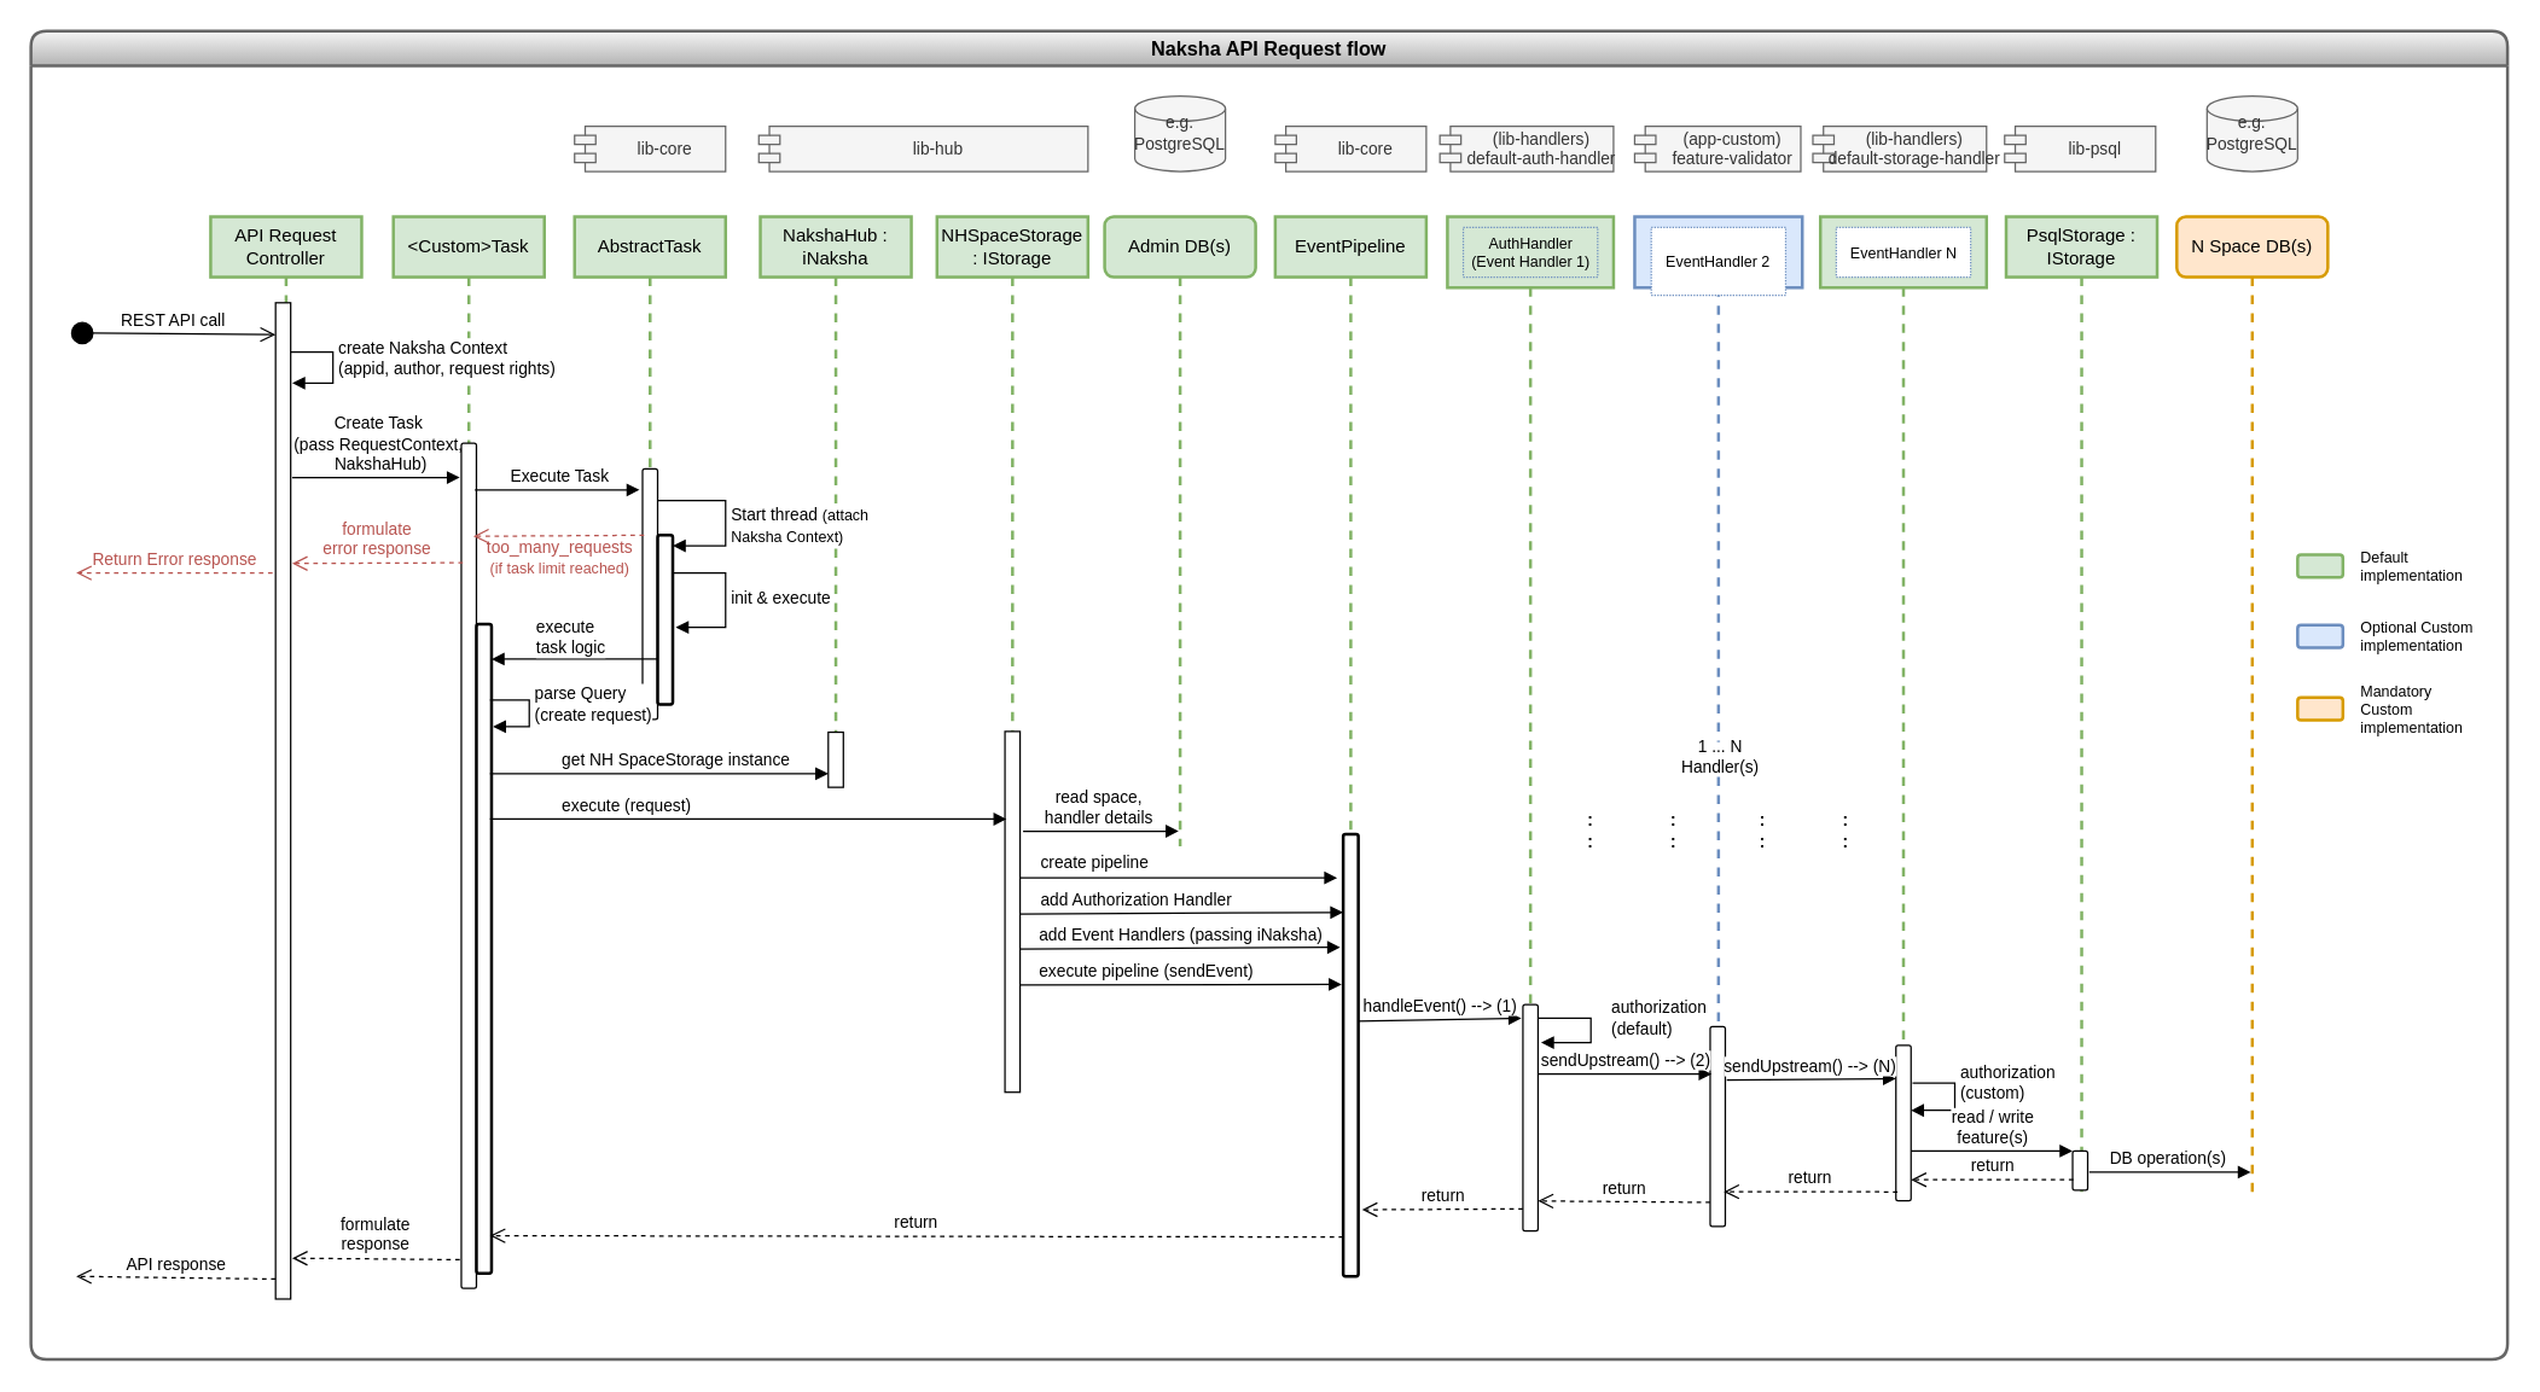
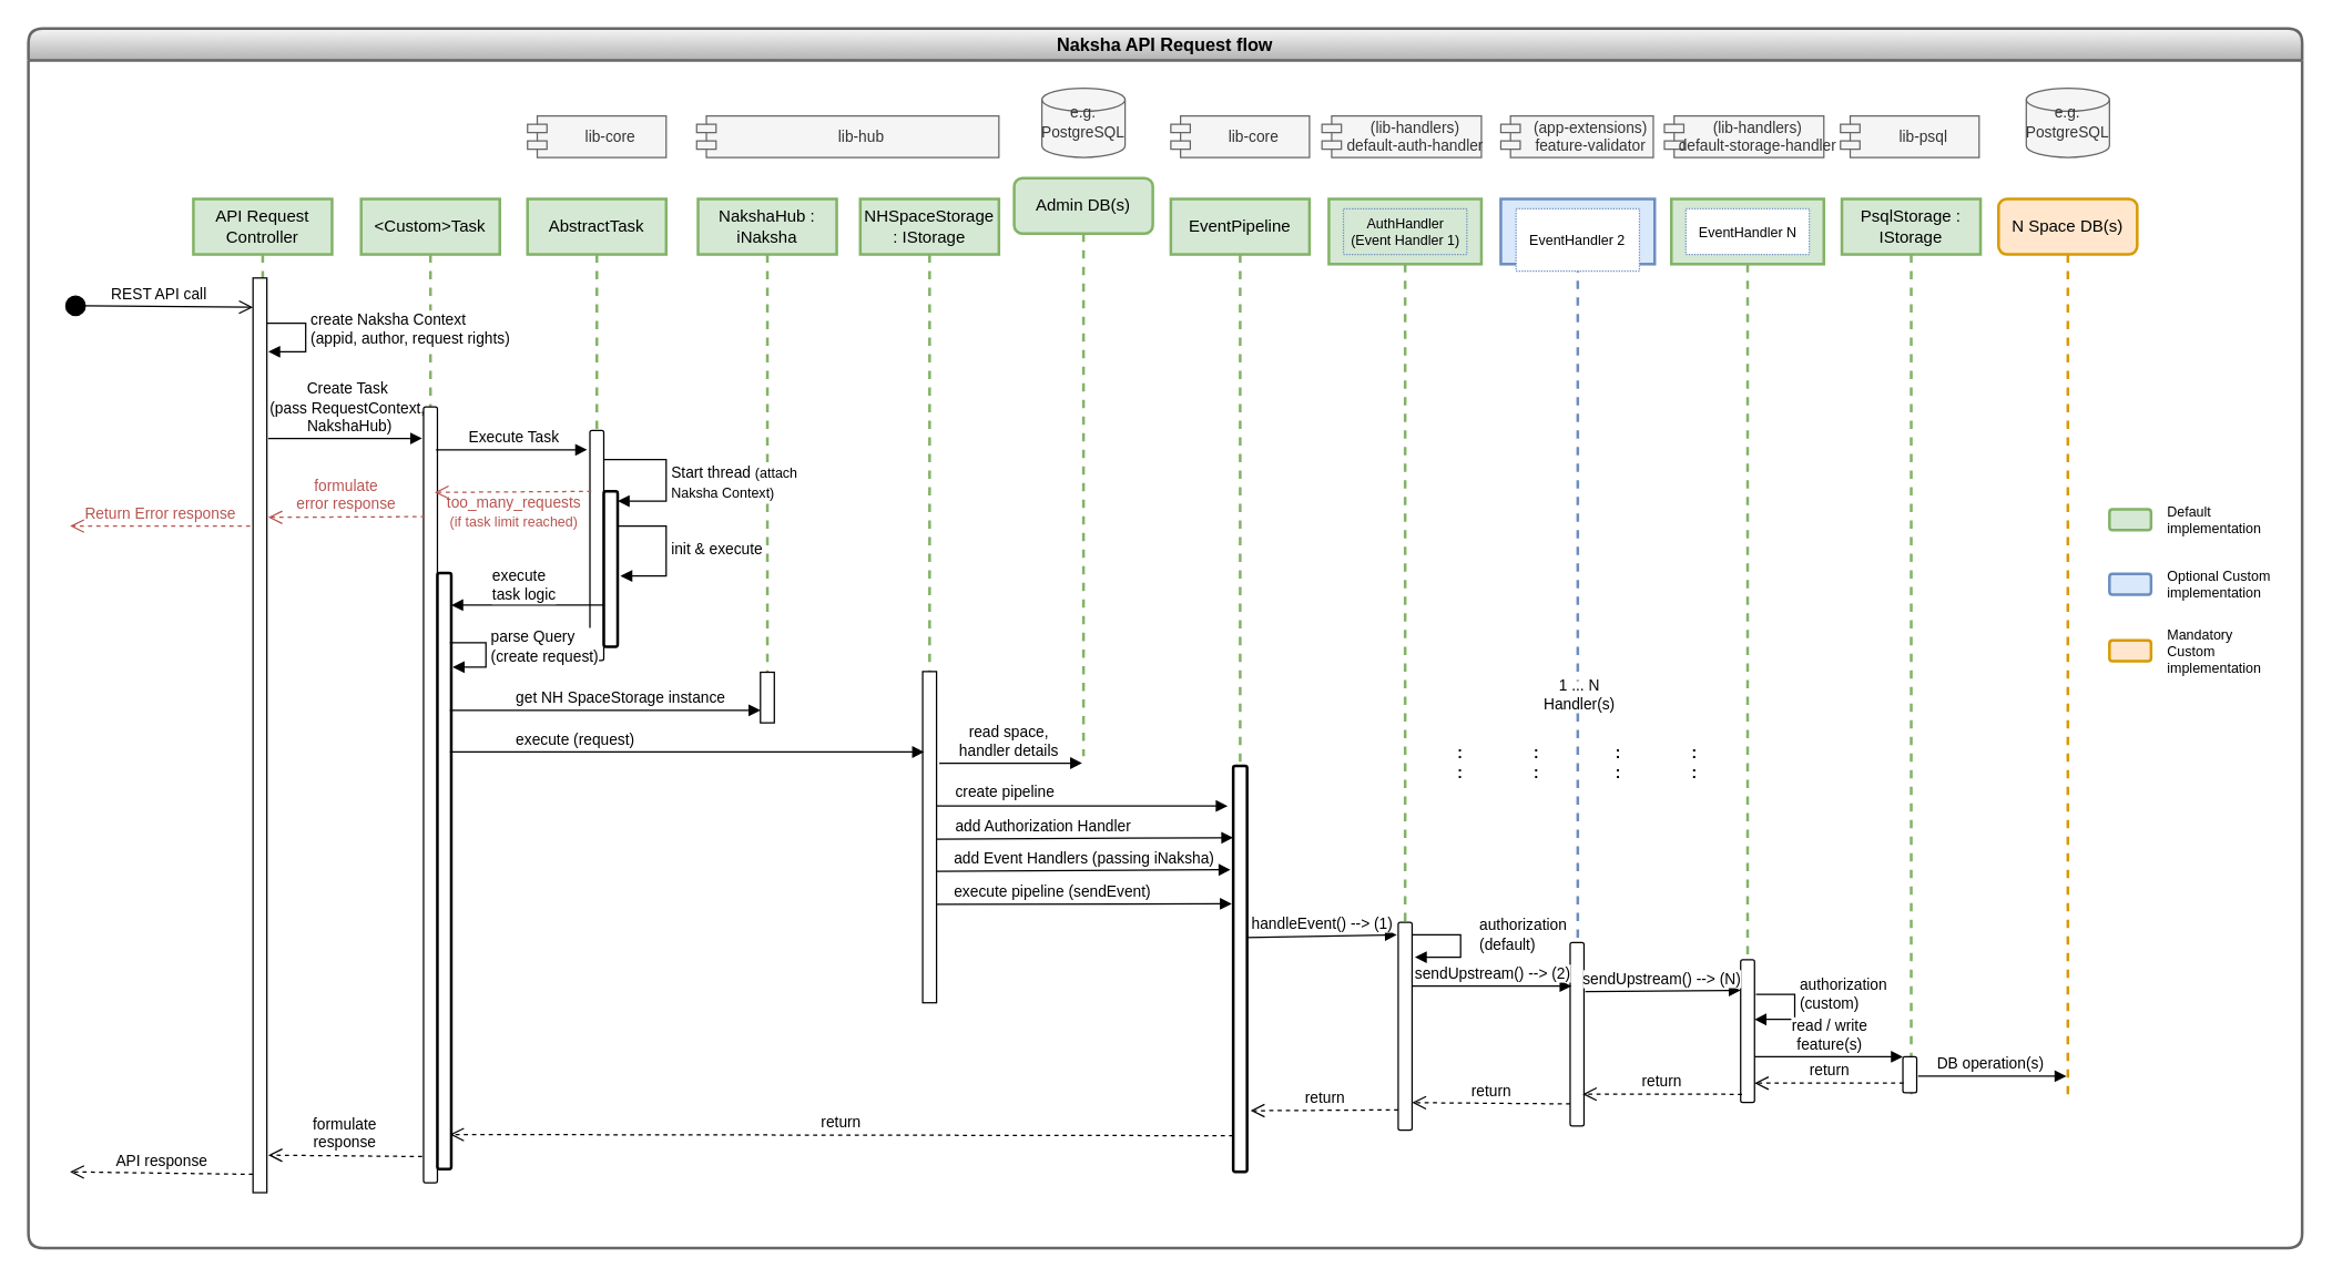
- <mxCell id="15" value="(app-custom)&#10;feature-validator" style="shape=module;align=center;spacingLeft=20;align=center;verticalAlign=middle;rounded=1;shadow=0;sketch=0;fontSize=11;strokeColor=#666666;strokeWidth=1;jettyWidth=14;jettyHeight=6;fillColor=#f5f5f5;fontColor=#333333;labelPosition=center;verticalLabelPosition=middle;" parent="6" vertex="1"><mxGeometry x="1062" y="63" width="110" height="30" as="geometry" /></mxCell>
+ <mxCell id="15" value="(app-extensions)&#10;feature-validator" style="shape=module;align=center;spacingLeft=20;align=center;verticalAlign=middle;rounded=1;shadow=0;sketch=0;fontSize=11;strokeColor=#666666;strokeWidth=1;jettyWidth=14;jettyHeight=6;fillColor=#f5f5f5;fontColor=#333333;labelPosition=center;verticalLabelPosition=middle;" parent="6" vertex="1"><mxGeometry x="1062" y="63" width="110" height="30" as="geometry" /></mxCell>
- <mxCell id="25" value="Admin DB(s)" style="shape=umlLifeline;perimeter=lifelinePerimeter;whiteSpace=wrap;html=1;container=1;collapsible=0;recursiveResize=0;outlineConnect=0;fillColor=#d5e8d4;strokeColor=#82b366;strokeWidth=2;rounded=1;" parent="6" vertex="1"><mxGeometry x="711" y="123" width="100" height="417" as="geometry" /></mxCell>
+ <mxCell id="25" value="Admin DB(s)" style="shape=umlLifeline;perimeter=lifelinePerimeter;whiteSpace=wrap;html=1;container=1;collapsible=0;recursiveResize=0;outlineConnect=0;fillColor=#d5e8d4;strokeColor=#82b366;strokeWidth=2;rounded=1;" parent="6" vertex="1"><mxGeometry x="711" y="108" width="100" height="417" as="geometry" /></mxCell>
